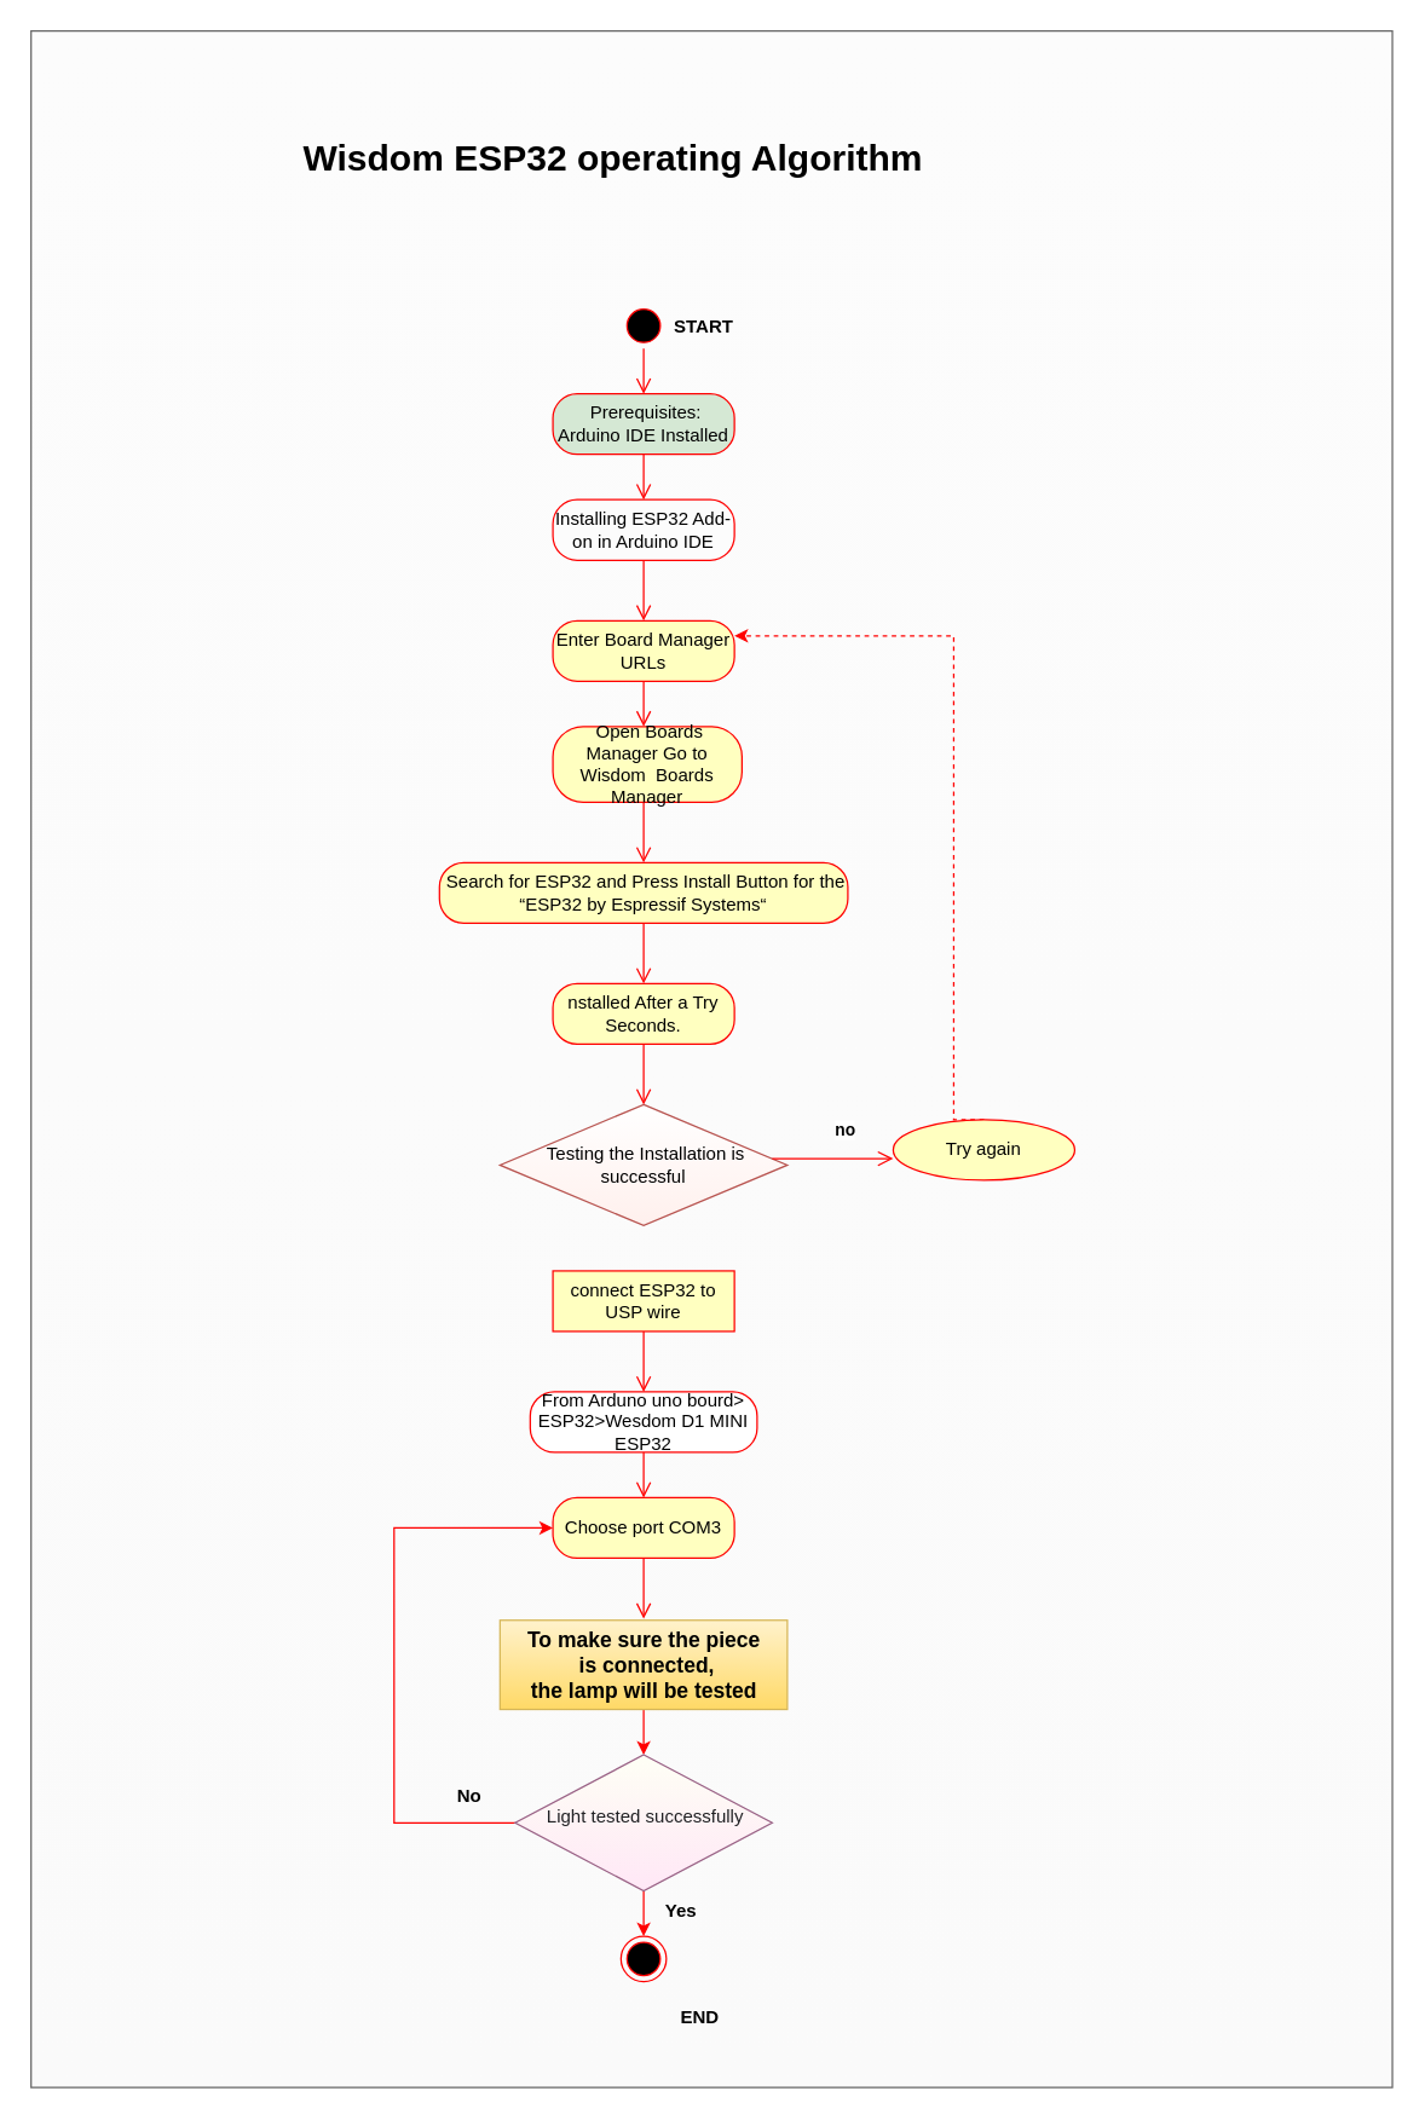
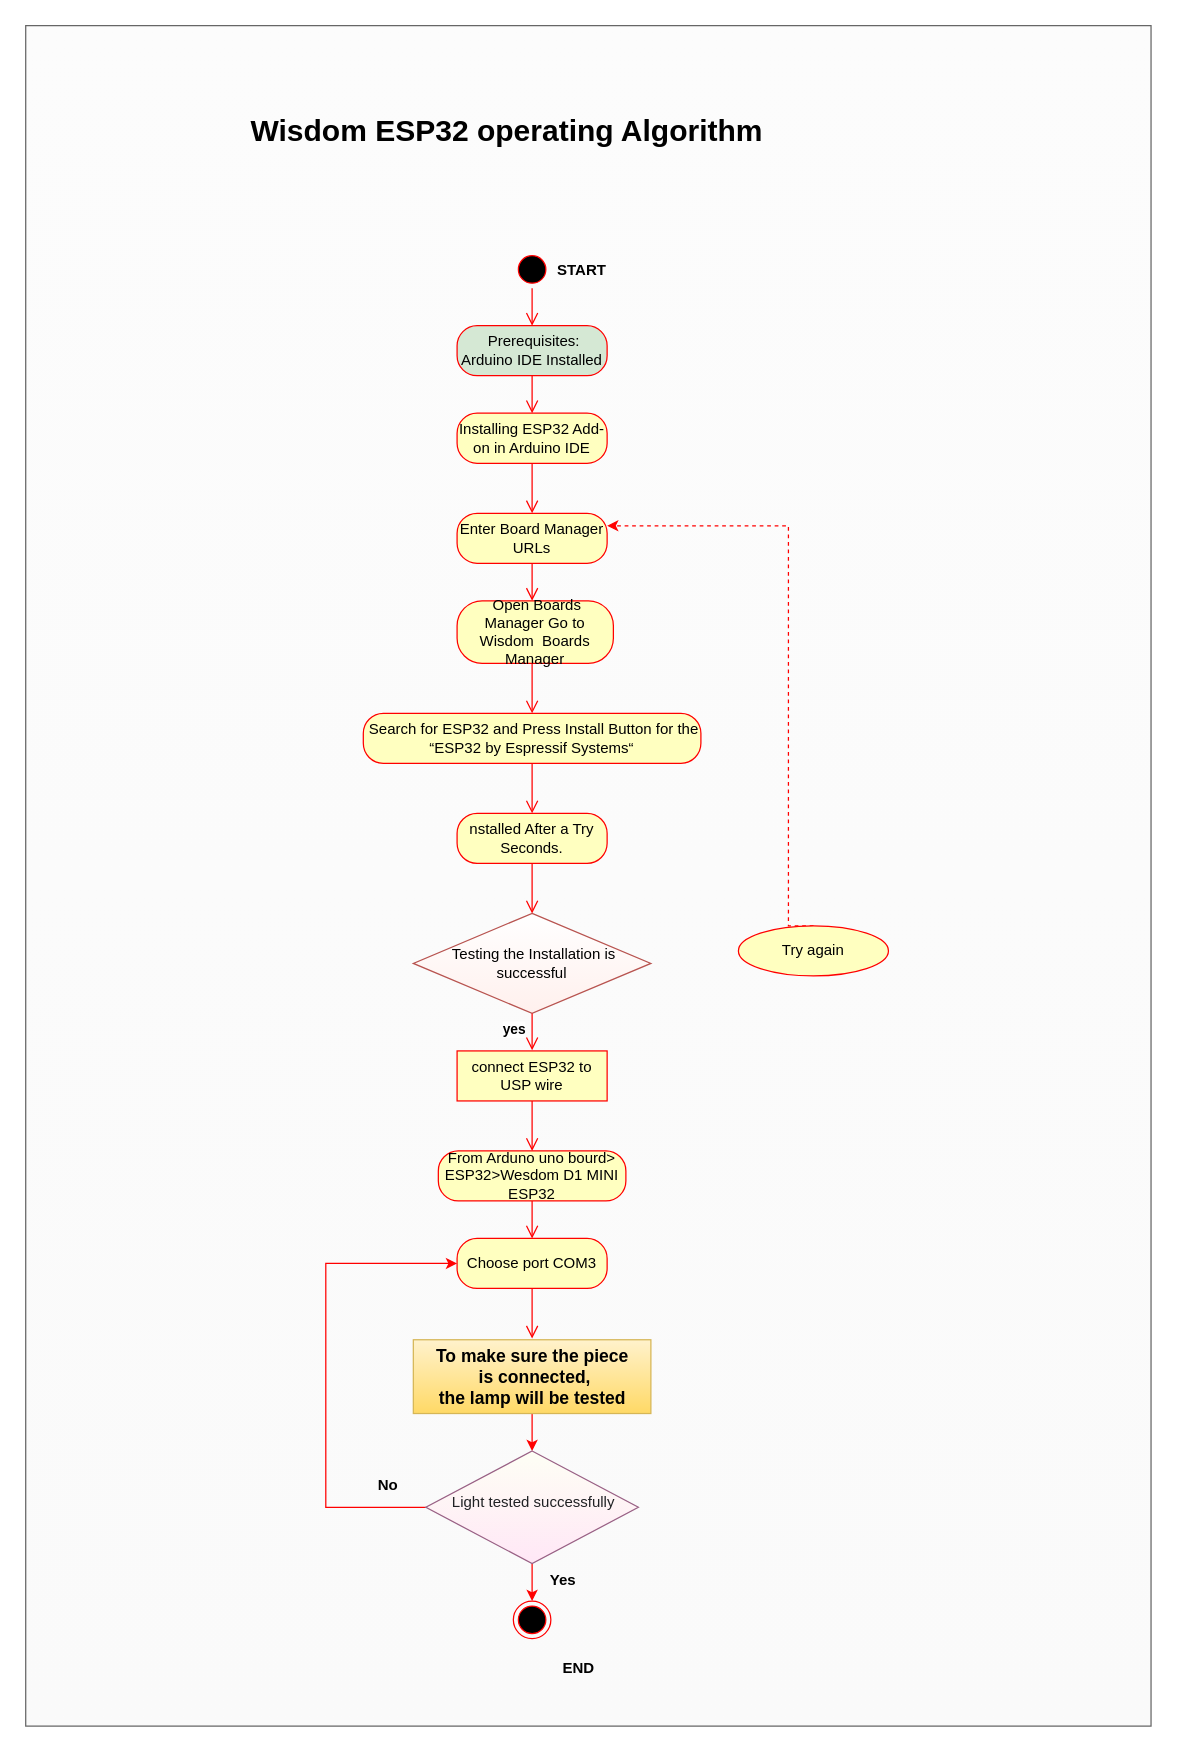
- <mxCell id="7" value="Installing ESP32 Add-on in Arduino IDE" style="rounded=1;whiteSpace=wrap;html=1;arcSize=40;fontColor=#000000;fillColor=#fcfcfc;strokeColor=#ff0000;" parent="1" vertex="1"><mxGeometry x="365" y="330" width="120" height="40" as="geometry" /></mxCell>
+ <mxCell id="7" value="Installing ESP32 Add-on in Arduino IDE" style="rounded=1;whiteSpace=wrap;html=1;arcSize=40;fontColor=#000000;fillColor=#ffffc0;strokeColor=#ff0000;" parent="1" vertex="1"><mxGeometry x="365" y="330" width="120" height="40" as="geometry" /></mxCell>
- <mxCell id="18" value="&lt;b&gt;no&lt;/b&gt;" style="edgeStyle=orthogonalEdgeStyle;html=1;align=left;verticalAlign=bottom;endArrow=open;endSize=8;strokeColor=#ff0000;rounded=0;entryX=0;entryY=0.644;entryDx=0;entryDy=0;entryPerimeter=0;" parent="1" source="17" target="21" edge="1"><mxGeometry y="10" relative="1" as="geometry"><mxPoint x="570" y="750" as="targetPoint" /><Array as="points"><mxPoint x="580" y="766" /></Array><mxPoint as="offset" /></mxGeometry></mxCell>
+ <mxCell id="19" value="&lt;b&gt;yes&lt;/b&gt;" style="edgeStyle=orthogonalEdgeStyle;html=1;align=left;verticalAlign=top;endArrow=open;endSize=8;strokeColor=#ff0000;rounded=0;entryX=0.5;entryY=-0.014;entryDx=0;entryDy=0;entryPerimeter=0;" parent="1" source="17" target="22" edge="1"><mxGeometry x="-1" y="-25" relative="1" as="geometry"><mxPoint x="425" y="830" as="targetPoint" /><Array as="points" /><mxPoint as="offset" /></mxGeometry></mxCell>
- <mxCell id="24" value="From Arduno uno bourd&amp;gt; ESP32&amp;gt;Wesdom D1 MINI ESP32" style="rounded=1;whiteSpace=wrap;html=1;arcSize=40;fontColor=#000000;fillColor=#ffffff;strokeColor=#ff0000;" parent="1" vertex="1"><mxGeometry x="350" y="920" width="150" height="40" as="geometry" /></mxCell>
+ <mxCell id="24" value="From Arduno uno bourd&amp;gt; ESP32&amp;gt;Wesdom D1 MINI ESP32" style="rounded=1;whiteSpace=wrap;html=1;arcSize=40;fontColor=#000000;fillColor=#ffffc0;strokeColor=#ff0000;" parent="1" vertex="1"><mxGeometry x="350" y="920" width="150" height="40" as="geometry" /></mxCell>
